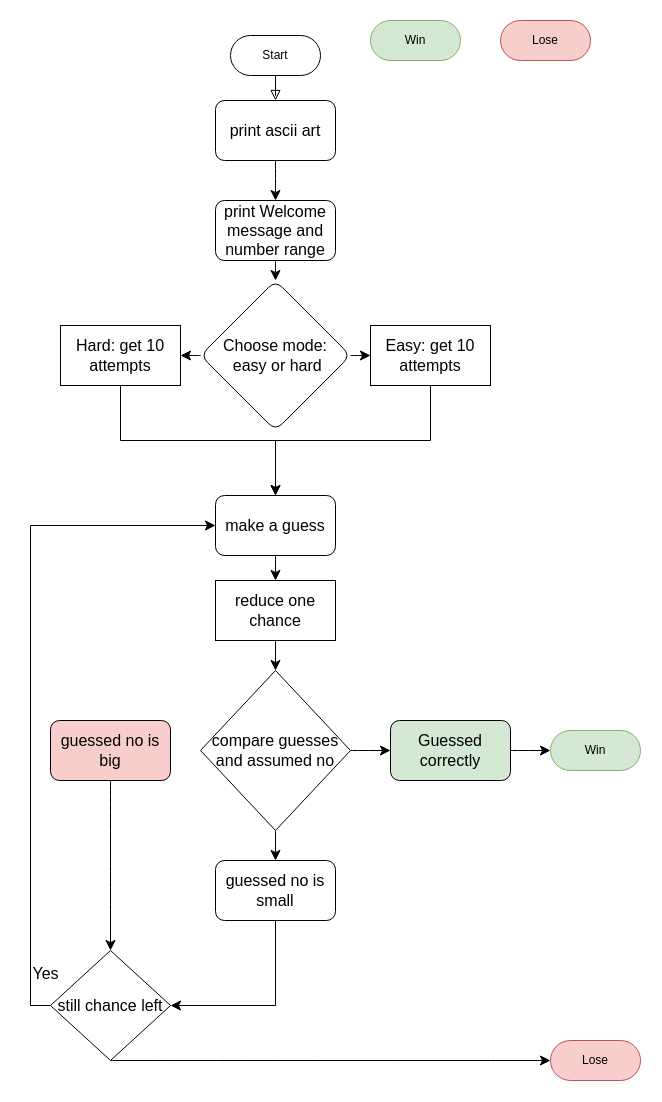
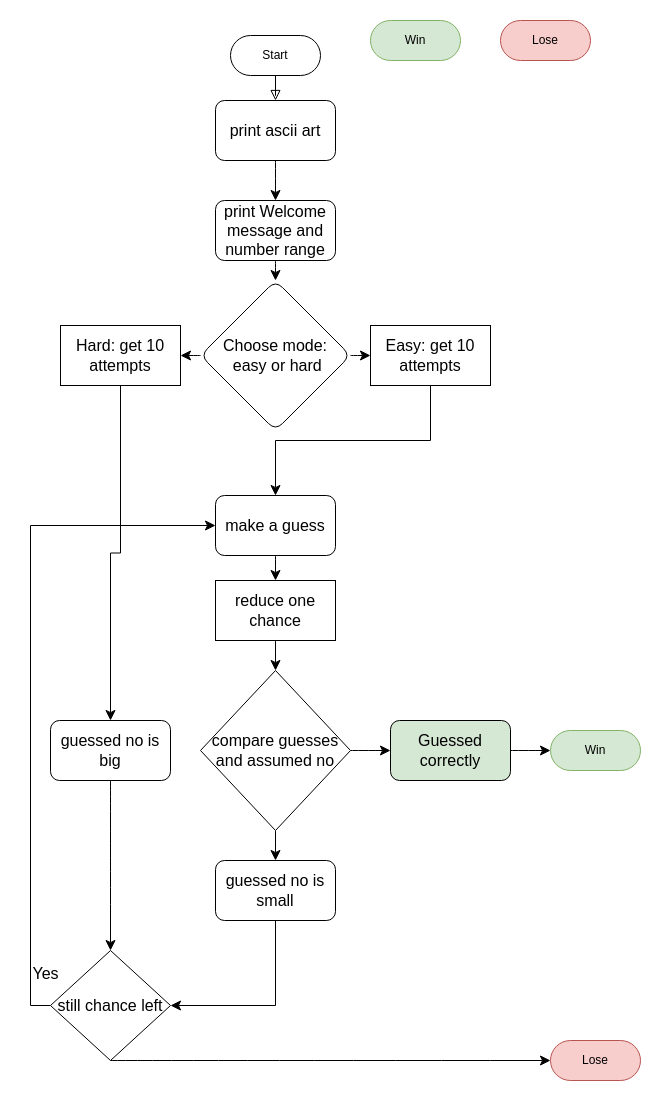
- <mxCell id="15" style="edgeStyle=orthogonalEdgeStyle;rounded=0;orthogonalLoop=1;jettySize=auto;html=1;exitX=0.5;exitY=1;exitDx=0;exitDy=0;entryX=0.5;entryY=0;entryDx=0;entryDy=0;fontSize=12;startSize=8;endSize=8;" edge="1" parent="1" source="16" target="18"><mxGeometry relative="1" as="geometry" /></mxCell>
+ <mxCell id="15" style="edgeStyle=orthogonalEdgeStyle;rounded=0;orthogonalLoop=1;jettySize=auto;html=1;exitX=0.5;exitY=1;exitDx=0;exitDy=0;fontSize=12;startSize=8;endSize=8;" edge="1" parent="1" source="16" target="23"><mxGeometry relative="1" as="geometry" /></mxCell>
- <mxCell id="23" value="guessed no is big" style="rounded=1;whiteSpace=wrap;html=1;fontSize=16;fillColor=#f8cecc;" vertex="1" parent="1"><mxGeometry x="50" y="720" width="120" height="60" as="geometry" /></mxCell>
+ <mxCell id="23" value="guessed no is big" style="rounded=1;whiteSpace=wrap;html=1;fontSize=16;" vertex="1" parent="1"><mxGeometry x="50" y="720" width="120" height="60" as="geometry" /></mxCell>
